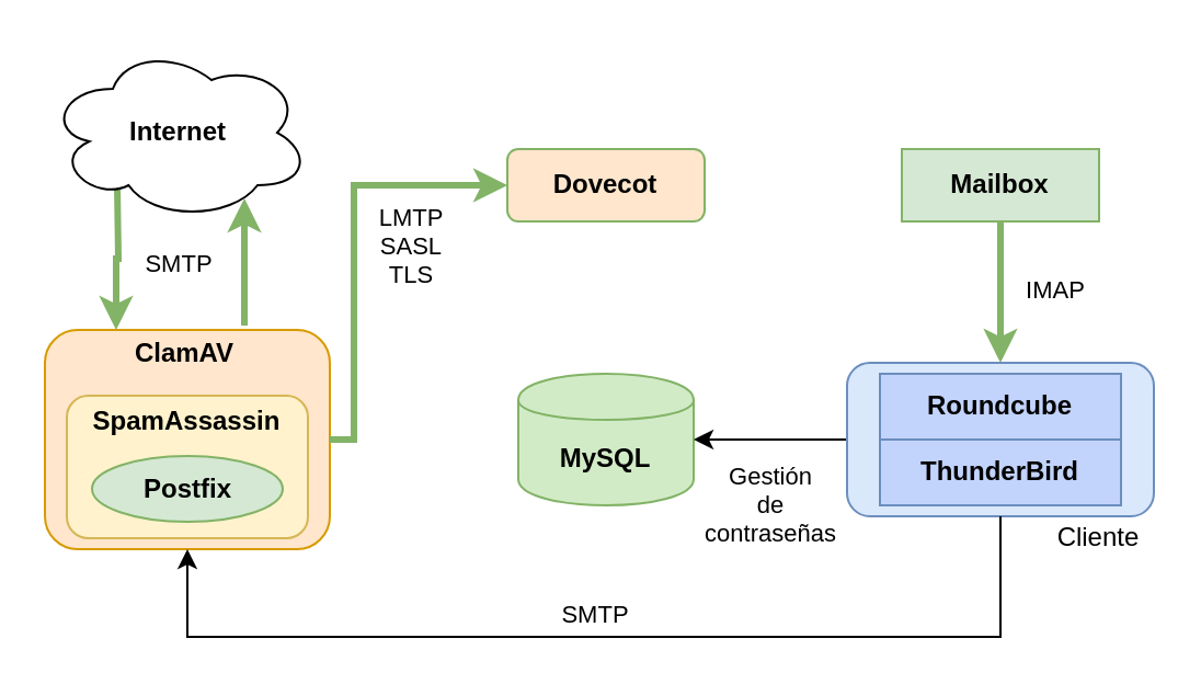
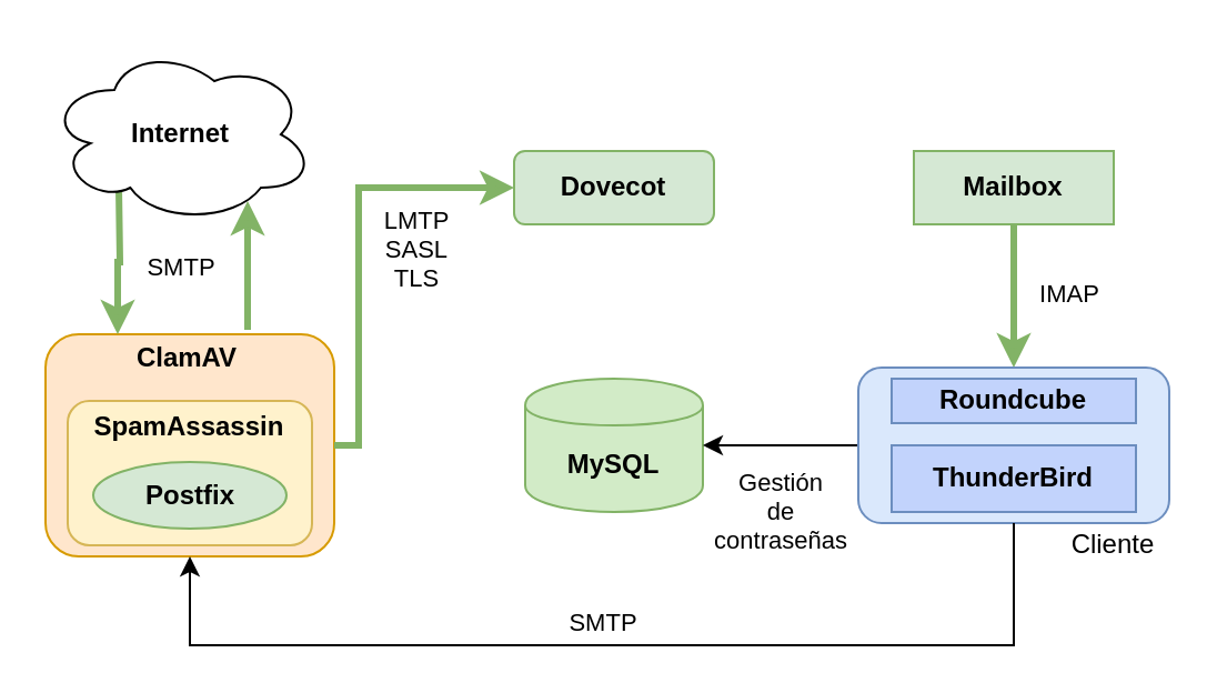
- <mxCell id="9" value="Dovecot" style="rounded=1;whiteSpace=wrap;html=1;fontStyle=1;fillColor=#ffe6cc;strokeColor=#82b366;" parent="1" vertex="1"><mxGeometry x="231" y="67.5" width="90" height="33" as="geometry" /></mxCell>
+ <mxCell id="9" value="Dovecot" style="rounded=1;whiteSpace=wrap;html=1;fontStyle=1;fillColor=#d5e8d4;strokeColor=#82b366;" parent="1" vertex="1"><mxGeometry x="231" y="67.5" width="90" height="33" as="geometry" /></mxCell>
- <mxCell id="15" value="Roundcube" style="rounded=0;whiteSpace=wrap;html=1;fontStyle=1;fillColor=#C2D3FC;strokeColor=#6c8ebf;" parent="1" vertex="1"><mxGeometry x="401" y="170" width="110" height="30" as="geometry" /></mxCell>
+ <mxCell id="15" value="Roundcube" style="rounded=0;whiteSpace=wrap;html=1;fontStyle=1;fillColor=#C2D3FC;strokeColor=#6c8ebf;" parent="1" vertex="1"><mxGeometry x="401" y="170" width="110" height="20" as="geometry" /></mxCell>
